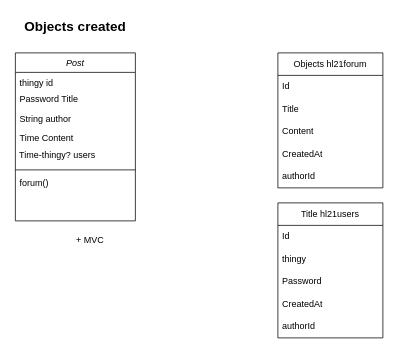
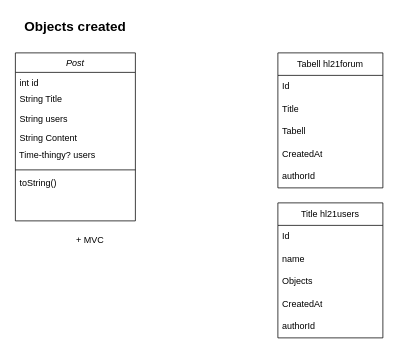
- <mxCell id="11" value="Objects hl21forum" style="swimlane;fontStyle=0;childLayout=stackLayout;horizontal=1;startSize=30;horizontalStack=0;resizeParent=1;resizeParentMax=0;resizeLast=0;collapsible=1;marginBottom=0;whiteSpace=wrap;html=1;" vertex="1" parent="1"><mxGeometry x="370" y="70" width="140" height="180" as="geometry" /></mxCell>
+ <mxCell id="11" value="Tabell hl21forum" style="swimlane;fontStyle=0;childLayout=stackLayout;horizontal=1;startSize=30;horizontalStack=0;resizeParent=1;resizeParentMax=0;resizeLast=0;collapsible=1;marginBottom=0;whiteSpace=wrap;html=1;" vertex="1" parent="1"><mxGeometry x="370" y="70" width="140" height="180" as="geometry" /></mxCell>
- <mxCell id="3" value="thingy id" style="text;align=left;verticalAlign=top;spacingLeft=4;spacingRight=4;overflow=hidden;rotatable=0;points=[[0,0.5],[1,0.5]];portConstraint=eastwest;rounded=0;shadow=0;html=0;" vertex="1" parent="2"><mxGeometry y="26" width="160" height="22" as="geometry" /></mxCell>
+ <mxCell id="3" value="int id" style="text;align=left;verticalAlign=top;spacingLeft=4;spacingRight=4;overflow=hidden;rotatable=0;points=[[0,0.5],[1,0.5]];portConstraint=eastwest;rounded=0;shadow=0;html=0;" vertex="1" parent="2"><mxGeometry y="26" width="160" height="22" as="geometry" /></mxCell>
- <mxCell id="4" value="Password Title" style="text;align=left;verticalAlign=top;spacingLeft=4;spacingRight=4;overflow=hidden;rotatable=0;points=[[0,0.5],[1,0.5]];portConstraint=eastwest;" parent="2" vertex="1"><mxGeometry y="48" width="160" height="26" as="geometry" /></mxCell>
+ <mxCell id="4" value="String Title" style="text;align=left;verticalAlign=top;spacingLeft=4;spacingRight=4;overflow=hidden;rotatable=0;points=[[0,0.5],[1,0.5]];portConstraint=eastwest;" parent="2" vertex="1"><mxGeometry y="48" width="160" height="26" as="geometry" /></mxCell>
- <mxCell id="5" value="String author" style="text;align=left;verticalAlign=top;spacingLeft=4;spacingRight=4;overflow=hidden;rotatable=0;points=[[0,0.5],[1,0.5]];portConstraint=eastwest;rounded=0;shadow=0;html=0;" parent="2" vertex="1"><mxGeometry y="74" width="160" height="26" as="geometry" /></mxCell>
+ <mxCell id="5" value="String users" style="text;align=left;verticalAlign=top;spacingLeft=4;spacingRight=4;overflow=hidden;rotatable=0;points=[[0,0.5],[1,0.5]];portConstraint=eastwest;rounded=0;shadow=0;html=0;" parent="2" vertex="1"><mxGeometry y="74" width="160" height="26" as="geometry" /></mxCell>
- <mxCell id="14" value="Content" style="text;strokeColor=none;fillColor=none;align=left;verticalAlign=middle;spacingLeft=4;spacingRight=4;overflow=hidden;points=[[0,0.5],[1,0.5]];portConstraint=eastwest;rotatable=0;whiteSpace=wrap;html=1;" vertex="1" parent="11"><mxGeometry y="90" width="140" height="30" as="geometry" /></mxCell>
+ <mxCell id="14" value="Tabell" style="text;strokeColor=none;fillColor=none;align=left;verticalAlign=middle;spacingLeft=4;spacingRight=4;overflow=hidden;points=[[0,0.5],[1,0.5]];portConstraint=eastwest;rotatable=0;whiteSpace=wrap;html=1;" vertex="1" parent="11"><mxGeometry y="90" width="140" height="30" as="geometry" /></mxCell>
- <mxCell id="6" value="Time Content" style="text;align=left;verticalAlign=top;spacingLeft=4;spacingRight=4;overflow=hidden;rotatable=0;points=[[0,0.5],[1,0.5]];portConstraint=eastwest;rounded=0;shadow=0;html=0;" parent="2" vertex="1"><mxGeometry y="100" width="160" height="22" as="geometry" /></mxCell>
+ <mxCell id="6" value="String Content" style="text;align=left;verticalAlign=top;spacingLeft=4;spacingRight=4;overflow=hidden;rotatable=0;points=[[0,0.5],[1,0.5]];portConstraint=eastwest;rounded=0;shadow=0;html=0;" parent="2" vertex="1"><mxGeometry y="100" width="160" height="22" as="geometry" /></mxCell>
- <mxCell id="9" value="forum()" style="text;align=left;verticalAlign=top;spacingLeft=4;spacingRight=4;overflow=hidden;rotatable=0;points=[[0,0.5],[1,0.5]];portConstraint=eastwest;" parent="2" vertex="1"><mxGeometry y="160" width="160" height="24" as="geometry" /></mxCell>
+ <mxCell id="9" value="toString()" style="text;align=left;verticalAlign=top;spacingLeft=4;spacingRight=4;overflow=hidden;rotatable=0;points=[[0,0.5],[1,0.5]];portConstraint=eastwest;" parent="2" vertex="1"><mxGeometry y="160" width="160" height="24" as="geometry" /></mxCell>
- <mxCell id="19" value="thingy" style="text;strokeColor=none;fillColor=none;align=left;verticalAlign=middle;spacingLeft=4;spacingRight=4;overflow=hidden;points=[[0,0.5],[1,0.5]];portConstraint=eastwest;rotatable=0;whiteSpace=wrap;html=1;" vertex="1" parent="17"><mxGeometry y="60" width="140" height="30" as="geometry" /></mxCell>
+ <mxCell id="19" value="name" style="text;strokeColor=none;fillColor=none;align=left;verticalAlign=middle;spacingLeft=4;spacingRight=4;overflow=hidden;points=[[0,0.5],[1,0.5]];portConstraint=eastwest;rotatable=0;whiteSpace=wrap;html=1;" vertex="1" parent="17"><mxGeometry y="60" width="140" height="30" as="geometry" /></mxCell>
- <mxCell id="20" value="Password" style="text;strokeColor=none;fillColor=none;align=left;verticalAlign=middle;spacingLeft=4;spacingRight=4;overflow=hidden;points=[[0,0.5],[1,0.5]];portConstraint=eastwest;rotatable=0;whiteSpace=wrap;html=1;" vertex="1" parent="17"><mxGeometry y="90" width="140" height="30" as="geometry" /></mxCell>
+ <mxCell id="20" value="Objects" style="text;strokeColor=none;fillColor=none;align=left;verticalAlign=middle;spacingLeft=4;spacingRight=4;overflow=hidden;points=[[0,0.5],[1,0.5]];portConstraint=eastwest;rotatable=0;whiteSpace=wrap;html=1;" vertex="1" parent="17"><mxGeometry y="90" width="140" height="30" as="geometry" /></mxCell>
